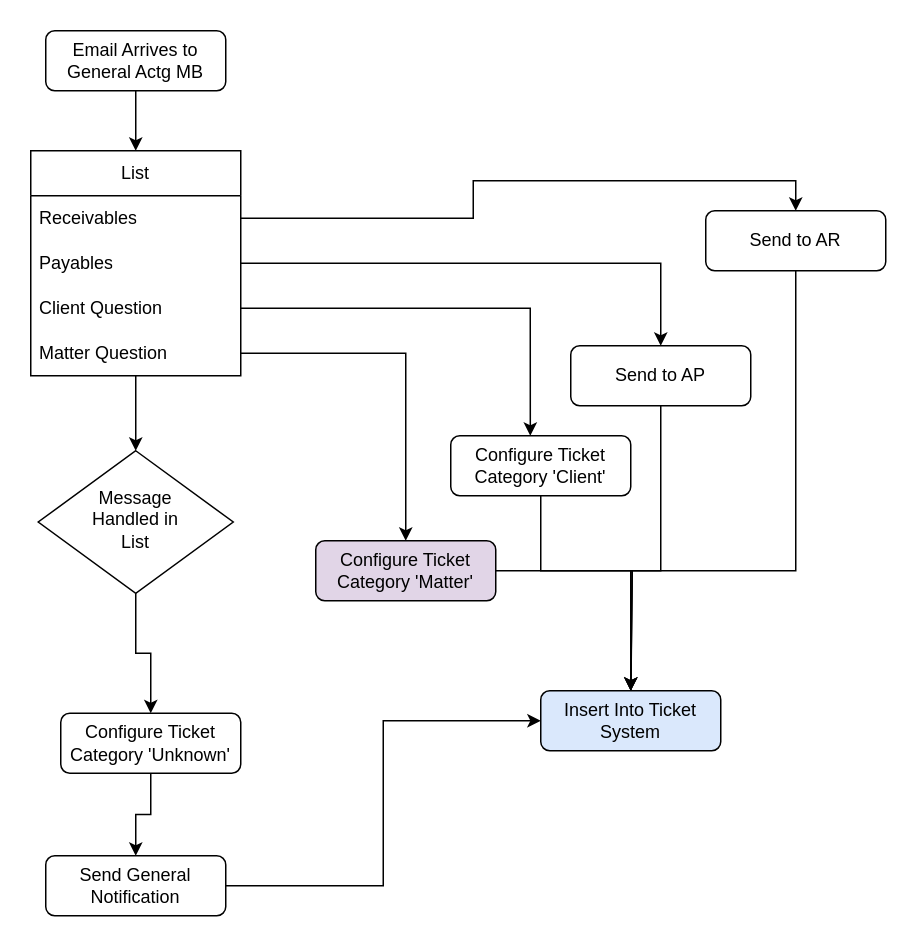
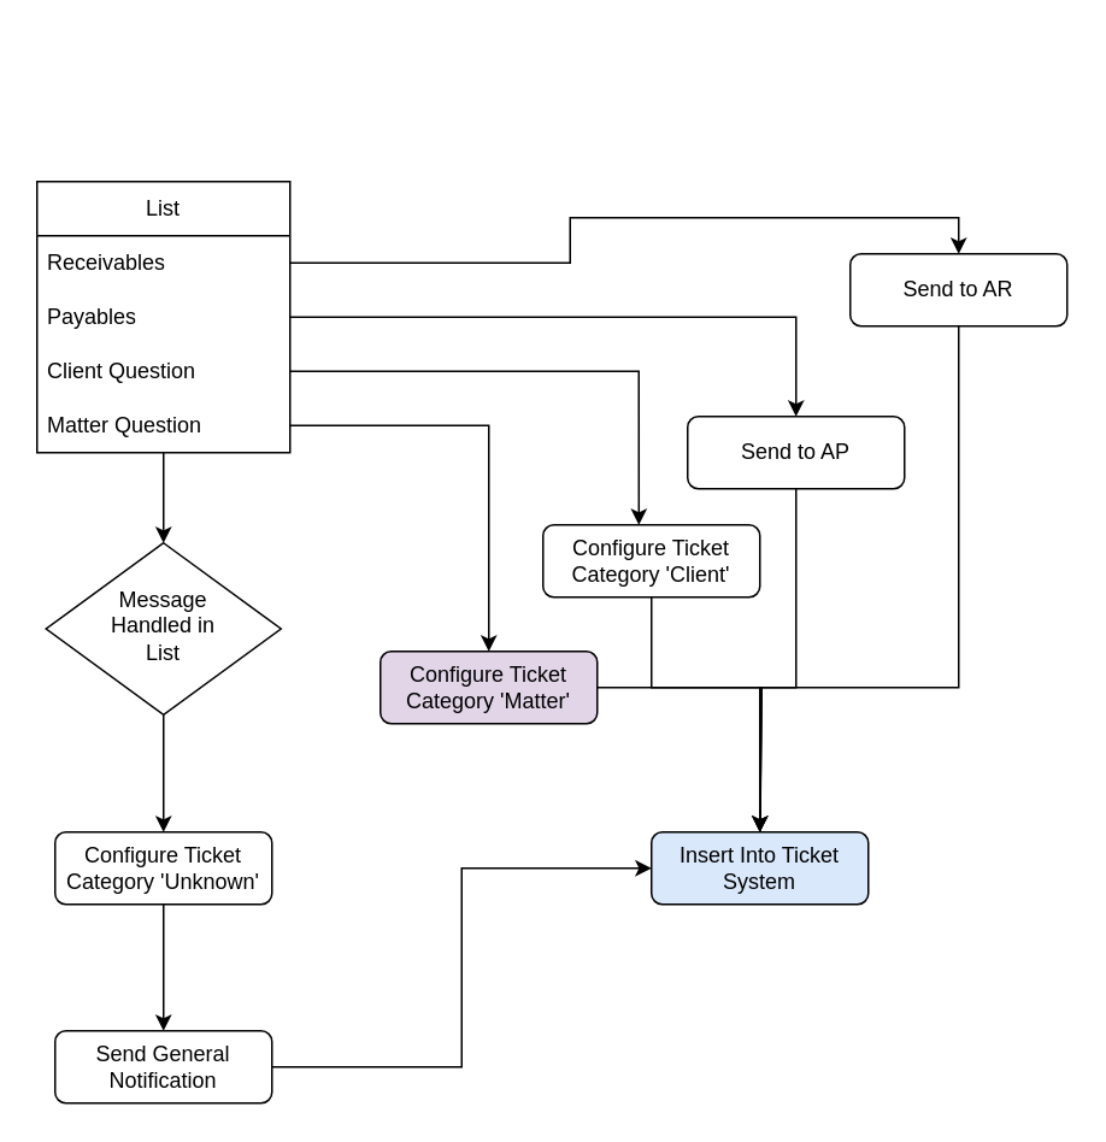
- <mxCell id="3" value="Email Arrives to General Actg MB" style="rounded=1;whiteSpace=wrap;html=1;fontSize=12;glass=0;strokeWidth=1;shadow=0;" parent="1" vertex="1"><mxGeometry x="30" y="20" width="120" height="40" as="geometry" /></mxCell>
- <mxCell id="2" value="" style="edgeStyle=orthogonalEdgeStyle;rounded=0;orthogonalLoop=1;jettySize=auto;html=1;entryX=0.5;entryY=0;entryDx=0;entryDy=0;" edge="1" parent="1" source="3" target="12"><mxGeometry relative="1" as="geometry" /></mxCell>
- <mxCell id="28" value="Configure Ticket&lt;div&gt;Category 'Unknown'&lt;/div&gt;" style="rounded=1;whiteSpace=wrap;html=1;fontSize=12;glass=0;strokeWidth=1;shadow=0;" vertex="1" parent="1"><mxGeometry x="40" y="475" width="120" height="40" as="geometry" /></mxCell>
+ <mxCell id="28" value="Configure Ticket&lt;div&gt;Category 'Unknown'&lt;/div&gt;" style="rounded=1;whiteSpace=wrap;html=1;fontSize=12;glass=0;strokeWidth=1;shadow=0;" vertex="1" parent="1"><mxGeometry x="30" y="460" width="120" height="40" as="geometry" /></mxCell>
